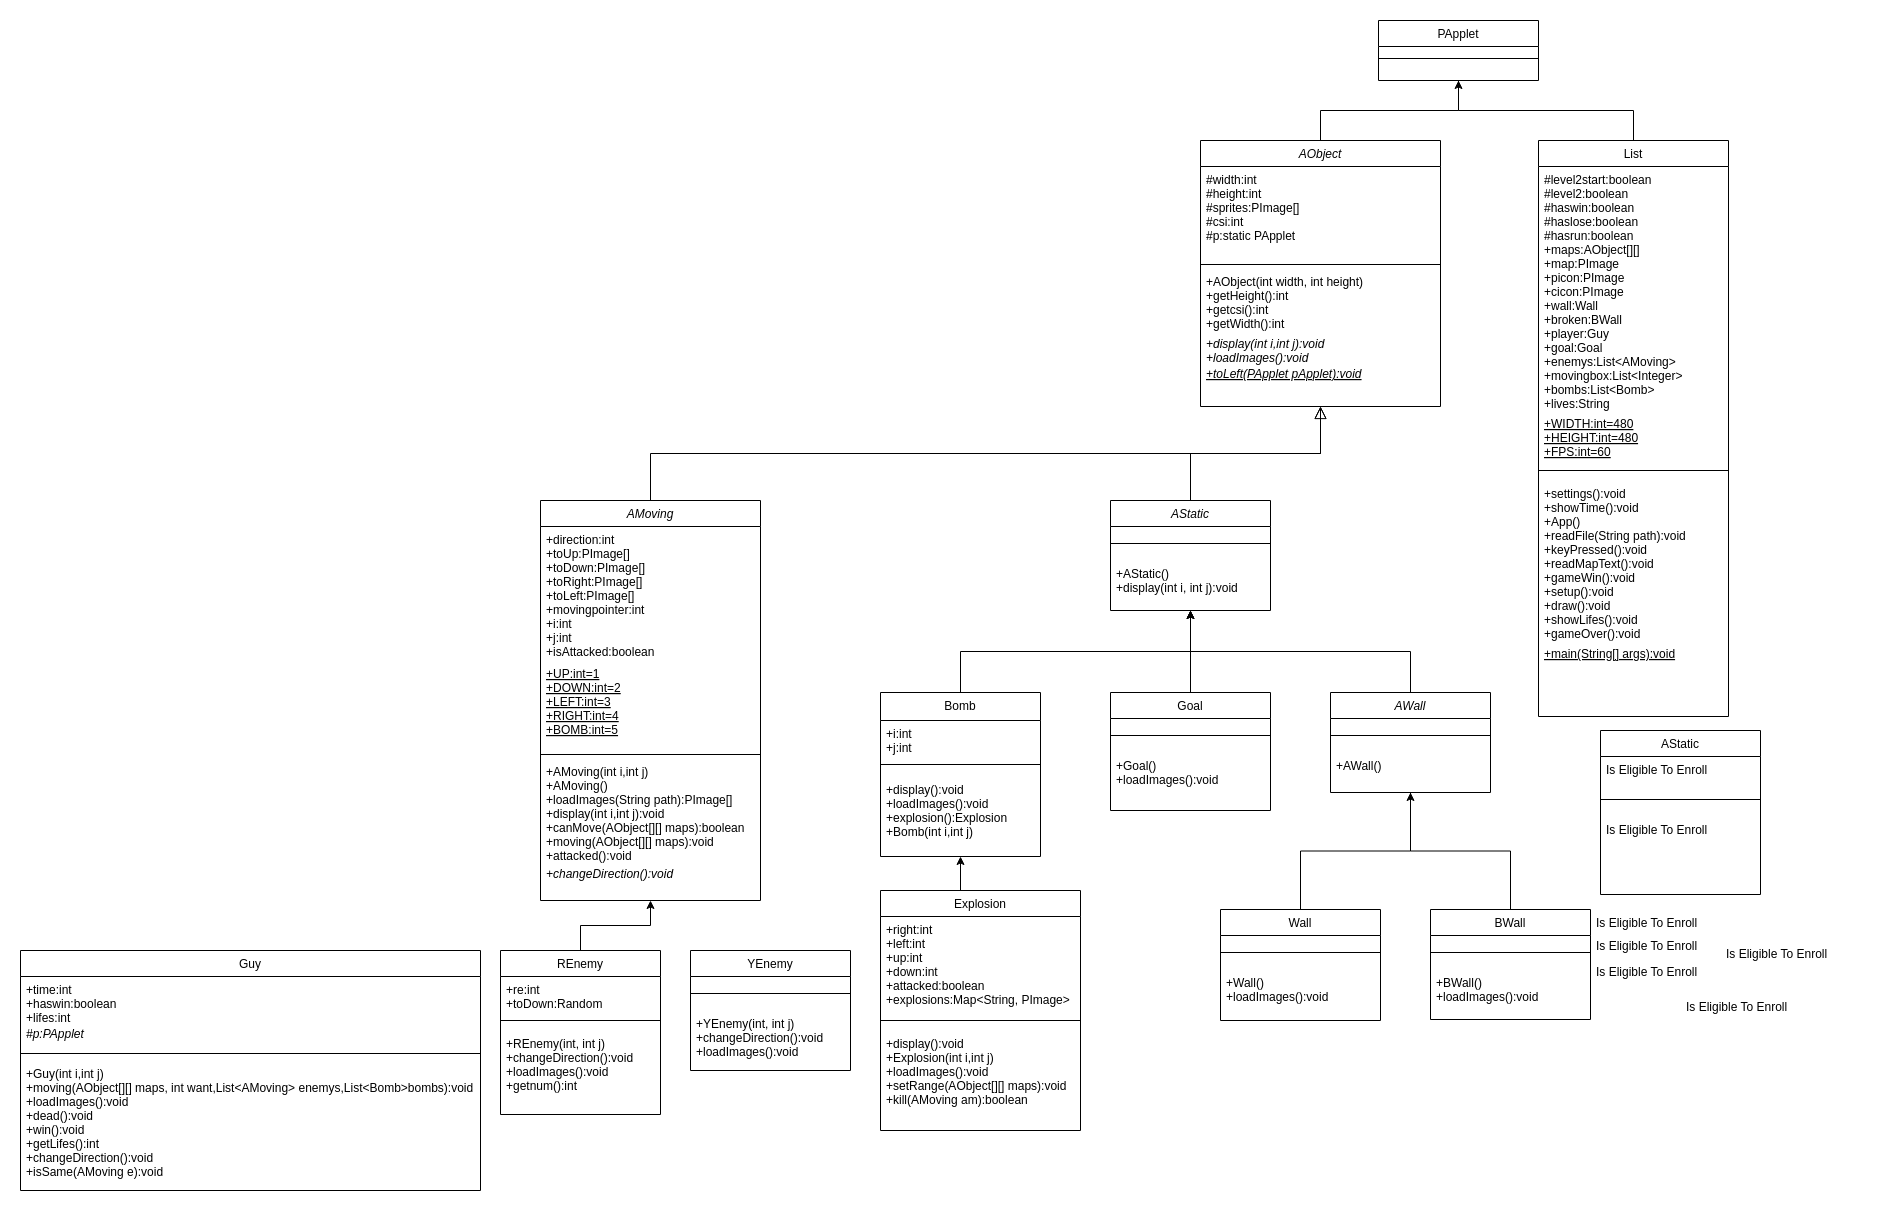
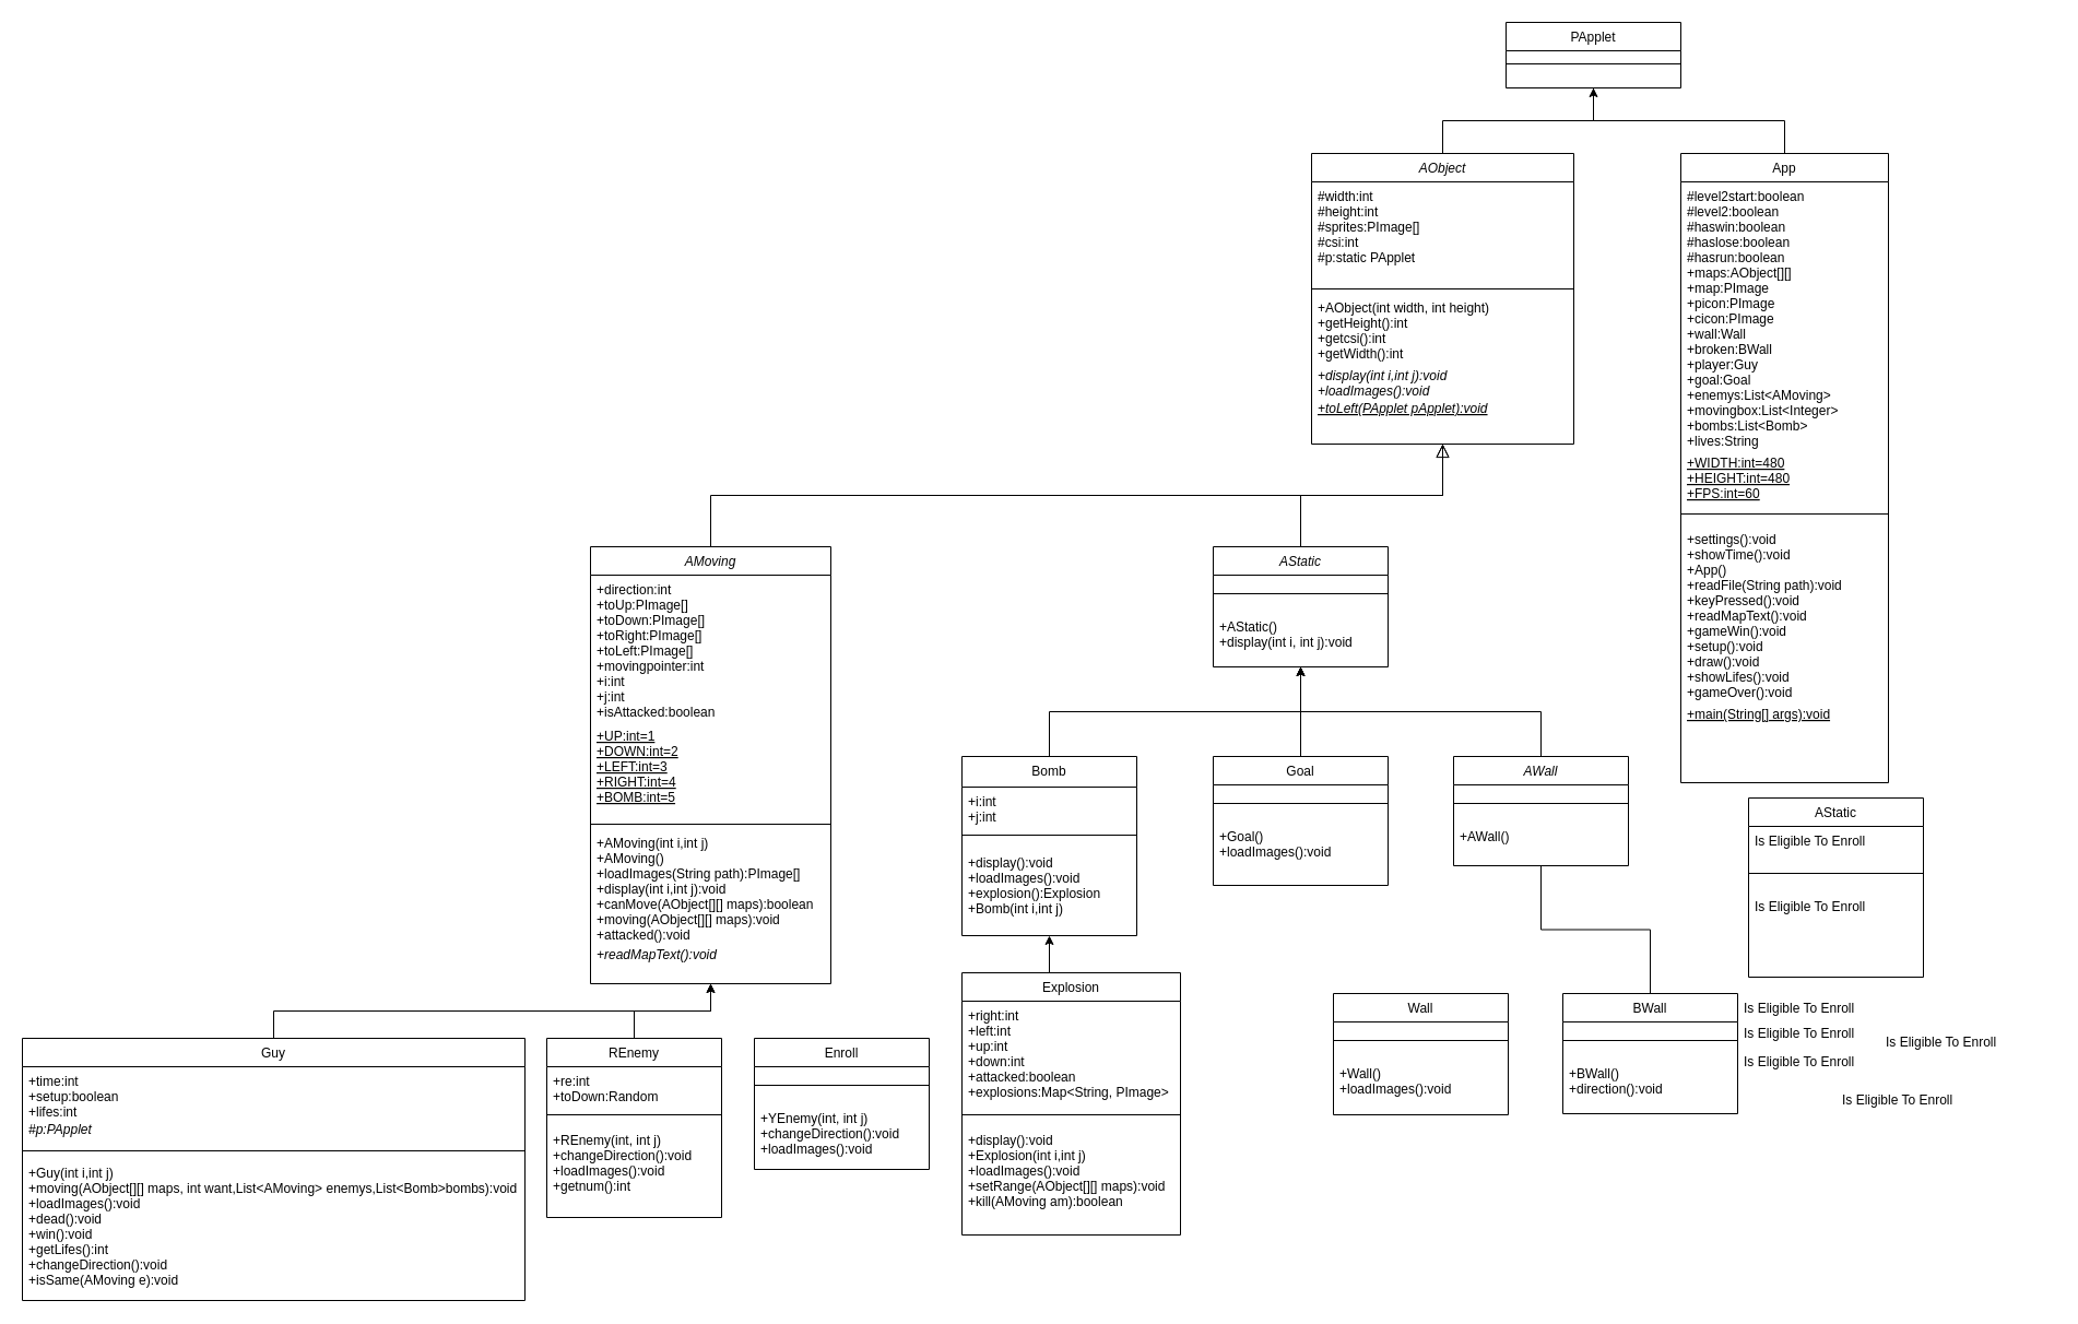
- <mxCell id="20" value="List" style="swimlane;fontStyle=0;align=center;verticalAlign=top;childLayout=stackLayout;horizontal=1;startSize=26;horizontalStack=0;resizeParent=1;resizeLast=0;collapsible=1;marginBottom=0;rounded=0;shadow=0;strokeWidth=1;" parent="1" vertex="1"><mxGeometry x="1538" y="140" width="190" height="576" as="geometry"><mxRectangle x="550" y="140" width="160" height="26" as="alternateBounds" /></mxGeometry></mxCell>
+ <mxCell id="20" value="App" style="swimlane;fontStyle=0;align=center;verticalAlign=top;childLayout=stackLayout;horizontal=1;startSize=26;horizontalStack=0;resizeParent=1;resizeLast=0;collapsible=1;marginBottom=0;rounded=0;shadow=0;strokeWidth=1;" parent="1" vertex="1"><mxGeometry x="1538" y="140" width="190" height="576" as="geometry"><mxRectangle x="550" y="140" width="160" height="26" as="alternateBounds" /></mxGeometry></mxCell>
- <mxCell id="70" style="edgeStyle=orthogonalEdgeStyle;rounded=0;orthogonalLoop=1;jettySize=auto;html=1;exitX=0.5;exitY=0;exitDx=0;exitDy=0;entryX=0.5;entryY=1;entryDx=0;entryDy=0;fontColor=default;" edge="1" parent="1" source="71" target="30"><mxGeometry relative="1" as="geometry" /></mxCell>
- <mxCell id="13" value="+changeDirection():void" style="text;align=left;verticalAlign=top;spacingLeft=4;spacingRight=4;overflow=hidden;rotatable=0;points=[[0,0.5],[1,0.5]];portConstraint=eastwest;fontStyle=2" parent="8" vertex="1"><mxGeometry y="360" width="220" height="30" as="geometry" /></mxCell>
+ <mxCell id="13" value="+readMapText():void" style="text;align=left;verticalAlign=top;spacingLeft=4;spacingRight=4;overflow=hidden;rotatable=0;points=[[0,0.5],[1,0.5]];portConstraint=eastwest;fontStyle=2" parent="8" vertex="1"><mxGeometry y="360" width="220" height="30" as="geometry" /></mxCell>
+ <mxCell id="59" style="edgeStyle=orthogonalEdgeStyle;rounded=0;orthogonalLoop=1;jettySize=auto;html=1;exitX=0.5;exitY=0;exitDx=0;exitDy=0;fontColor=default;entryX=0.5;entryY=1;entryDx=0;entryDy=0;" edge="1" parent="1" source="60" target="8"><mxGeometry relative="1" as="geometry"><mxPoint x="660" y="910" as="targetPoint" /></mxGeometry></mxCell>
- <mxCell id="75" value="YEnemy" style="swimlane;fontStyle=0;align=center;verticalAlign=top;childLayout=stackLayout;horizontal=1;startSize=26;horizontalStack=0;resizeParent=1;resizeLast=0;collapsible=1;marginBottom=0;rounded=0;shadow=0;strokeWidth=1;fontColor=default;" vertex="1" parent="1"><mxGeometry x="690" y="950" width="160" height="120" as="geometry"><mxRectangle x="340" y="380" width="170" height="26" as="alternateBounds" /></mxGeometry></mxCell>
+ <mxCell id="75" value="Enroll" style="swimlane;fontStyle=0;align=center;verticalAlign=top;childLayout=stackLayout;horizontal=1;startSize=26;horizontalStack=0;resizeParent=1;resizeLast=0;collapsible=1;marginBottom=0;rounded=0;shadow=0;strokeWidth=1;fontColor=default;" vertex="1" parent="1"><mxGeometry x="690" y="950" width="160" height="120" as="geometry"><mxRectangle x="340" y="380" width="170" height="26" as="alternateBounds" /></mxGeometry></mxCell>
- <mxCell id="47" value="+BWall()&#10;+loadImages():void" style="text;align=left;verticalAlign=top;spacingLeft=4;spacingRight=4;overflow=hidden;rotatable=0;points=[[0,0.5],[1,0.5]];portConstraint=eastwest;fontStyle=0" vertex="1" parent="45"><mxGeometry y="60" width="160" height="50" as="geometry" /></mxCell>
+ <mxCell id="47" value="+BWall()&#10;+direction():void" style="text;align=left;verticalAlign=top;spacingLeft=4;spacingRight=4;overflow=hidden;rotatable=0;points=[[0,0.5],[1,0.5]];portConstraint=eastwest;fontStyle=0" vertex="1" parent="45"><mxGeometry y="60" width="160" height="50" as="geometry" /></mxCell>
- <mxCell id="61" value="+time:int&#10;+haswin:boolean&#10;+lifes:int" style="text;align=left;verticalAlign=top;spacingLeft=4;spacingRight=4;overflow=hidden;rotatable=0;points=[[0,0.5],[1,0.5]];portConstraint=eastwest;fontStyle=0" vertex="1" parent="60"><mxGeometry y="26" width="460" height="44" as="geometry" /></mxCell>
+ <mxCell id="61" value="+time:int&#10;+setup:boolean&#10;+lifes:int" style="text;align=left;verticalAlign=top;spacingLeft=4;spacingRight=4;overflow=hidden;rotatable=0;points=[[0,0.5],[1,0.5]];portConstraint=eastwest;fontStyle=0" vertex="1" parent="60"><mxGeometry y="26" width="460" height="44" as="geometry" /></mxCell>
